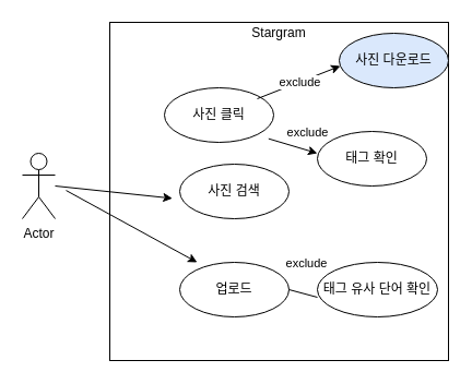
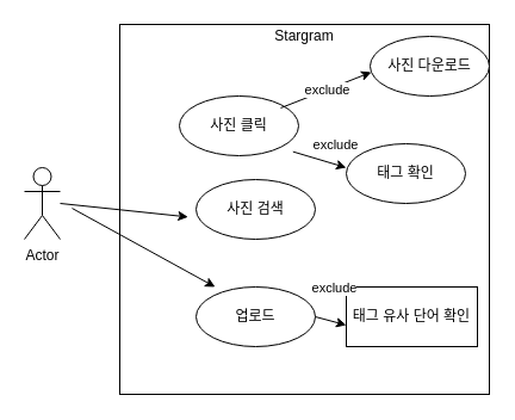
- <mxCell id="11" value="사진 다운로드" style="ellipse;whiteSpace=wrap;html=1;fillColor=#dae8fc;" vertex="1" parent="1"><mxGeometry x="310" y="30" width="100" height="50" as="geometry" /></mxCell>
+ <mxCell id="11" value="사진 다운로드" style="ellipse;whiteSpace=wrap;html=1;" vertex="1" parent="1"><mxGeometry x="310" y="30" width="100" height="50" as="geometry" /></mxCell>
- <mxCell id="16" value="태그 유사 단어 확인" style="ellipse;whiteSpace=wrap;html=1;" vertex="1" parent="1"><mxGeometry x="290" y="240" width="110" height="50" as="geometry" /></mxCell>
+ <mxCell id="16" value="태그 유사 단어 확인" style="whiteSpace=wrap;html=1;rounded=0;" vertex="1" parent="1"><mxGeometry x="290" y="240" width="110" height="50" as="geometry" /></mxCell>
- <mxCell id="17" value="" style="endArrow=none;html=1;exitX=1;exitY=0.5;exitDx=0;exitDy=0;entryX=0;entryY=0.64;entryDx=0;entryDy=0;entryPerimeter=0;" edge="1" parent="1" source="13" target="16"><mxGeometry relative="1" as="geometry"><mxPoint x="255.3" y="136.65" as="sourcePoint" /><mxPoint x="300" y="150" as="targetPoint" /></mxGeometry></mxCell>
+ <mxCell id="17" value="" style="endArrow=classic;html=1;exitX=1;exitY=0.5;exitDx=0;exitDy=0;entryX=0;entryY=0.64;entryDx=0;entryDy=0;entryPerimeter=0;" edge="1" parent="1" source="13" target="16"><mxGeometry relative="1" as="geometry"><mxPoint x="255.3" y="136.65" as="sourcePoint" /><mxPoint x="300" y="150" as="targetPoint" /></mxGeometry></mxCell>
